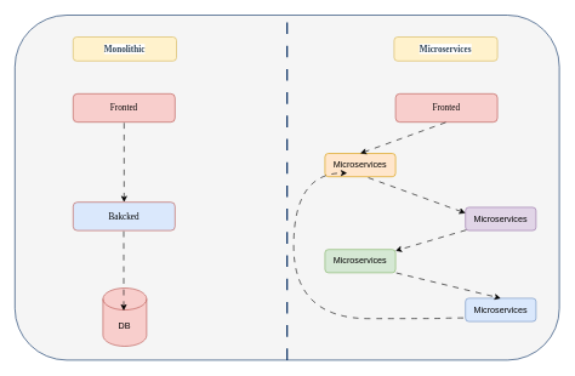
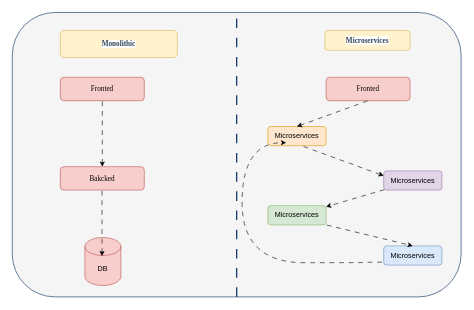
- <mxCell id="3" value="&lt;span style=&quot;color: rgb(48, 68, 85); font-weight: 700; orphans: 4; text-align: start; white-space-collapse: preserve; background-color: rgb(255, 255, 255);&quot;&gt;&lt;font face=&quot;Comic Sans MS&quot;&gt;Monolithic&lt;/font&gt;&lt;/span&gt;" style="rounded=1;whiteSpace=wrap;html=1;fillColor=#fff2cc;strokeColor=#d6b656;" vertex="1" parent="1"><mxGeometry x="100" y="50" width="142" height="33" as="geometry" /></mxCell>
+ <mxCell id="3" value="&lt;span style=&quot;color: rgb(48, 68, 85); font-weight: 700; orphans: 4; text-align: start; white-space-collapse: preserve; background-color: rgb(255, 255, 255);&quot;&gt;&lt;font face=&quot;Comic Sans MS&quot;&gt;Monolithic&lt;/font&gt;&lt;/span&gt;" style="rounded=1;whiteSpace=wrap;html=1;fillColor=#fff2cc;strokeColor=#d6b656;" vertex="1" parent="1"><mxGeometry x="100" y="50" width="195" height="45" as="geometry" /></mxCell>
- <mxCell id="7" value="&lt;font face=&quot;Comic Sans MS&quot;&gt;Bakcked&lt;/font&gt;" style="rounded=1;whiteSpace=wrap;html=1;fillColor=#dae8fc;strokeColor=#b85450;" vertex="1" parent="1"><mxGeometry x="100" y="277" width="140" height="39" as="geometry" /></mxCell>
+ <mxCell id="7" value="&lt;font face=&quot;Comic Sans MS&quot;&gt;Bakcked&lt;/font&gt;" style="rounded=1;whiteSpace=wrap;html=1;fillColor=#f8cecc;strokeColor=#b85450;" vertex="1" parent="1"><mxGeometry x="100" y="277" width="140" height="39" as="geometry" /></mxCell>
